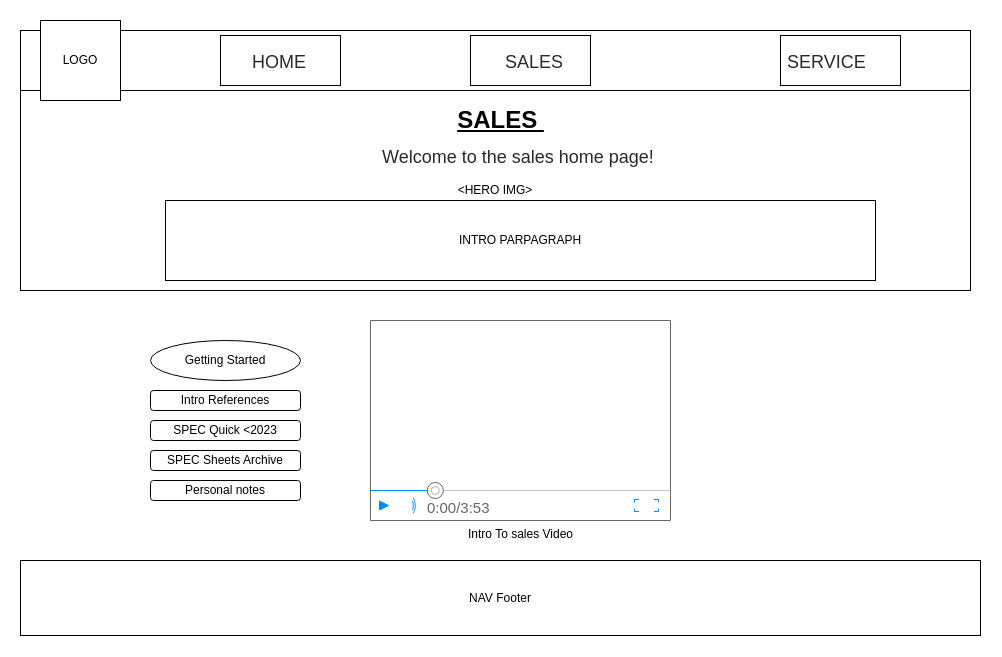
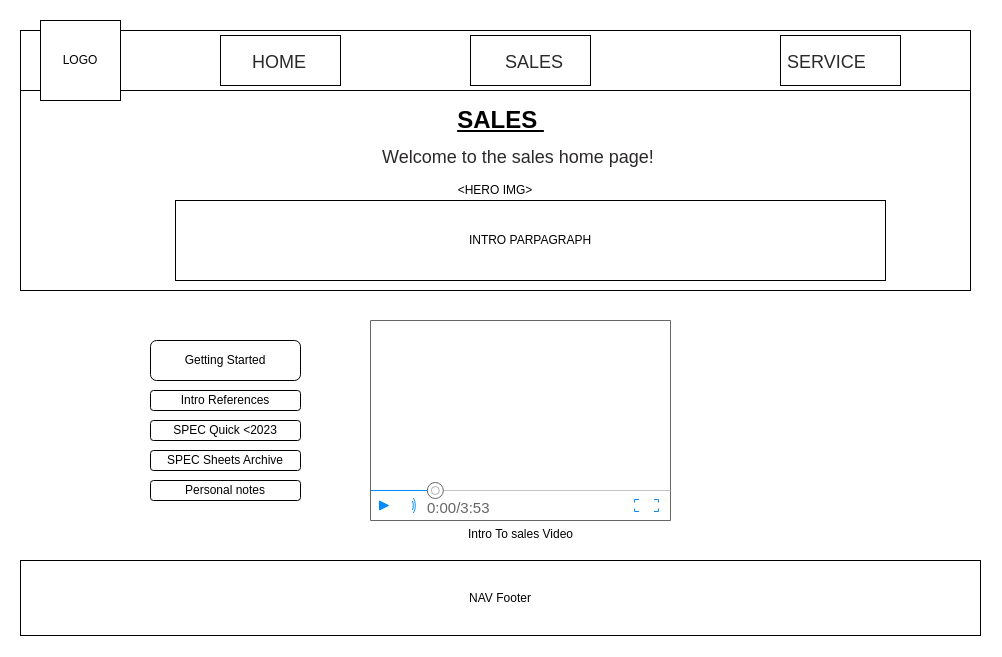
- <mxCell id="23" value="INTRO PARPAGRAPH" style="rounded=0;whiteSpace=wrap;html=1;" vertex="1" parent="1"><mxGeometry x="165" y="200" width="710" height="80" as="geometry" /></mxCell>
+ <mxCell id="23" value="INTRO PARPAGRAPH" style="rounded=0;whiteSpace=wrap;html=1;" vertex="1" parent="1"><mxGeometry x="175" y="200" width="710" height="80" as="geometry" /></mxCell>
- <mxCell id="8" value="Getting Started" style="ellipse;whiteSpace=wrap;html=1;" parent="1" vertex="1"><mxGeometry x="150" y="340" width="150" height="40" as="geometry" /></mxCell>
+ <mxCell id="8" value="Getting Started" style="rounded=1;whiteSpace=wrap;html=1;" parent="1" vertex="1"><mxGeometry x="150" y="340" width="150" height="40" as="geometry" /></mxCell>
